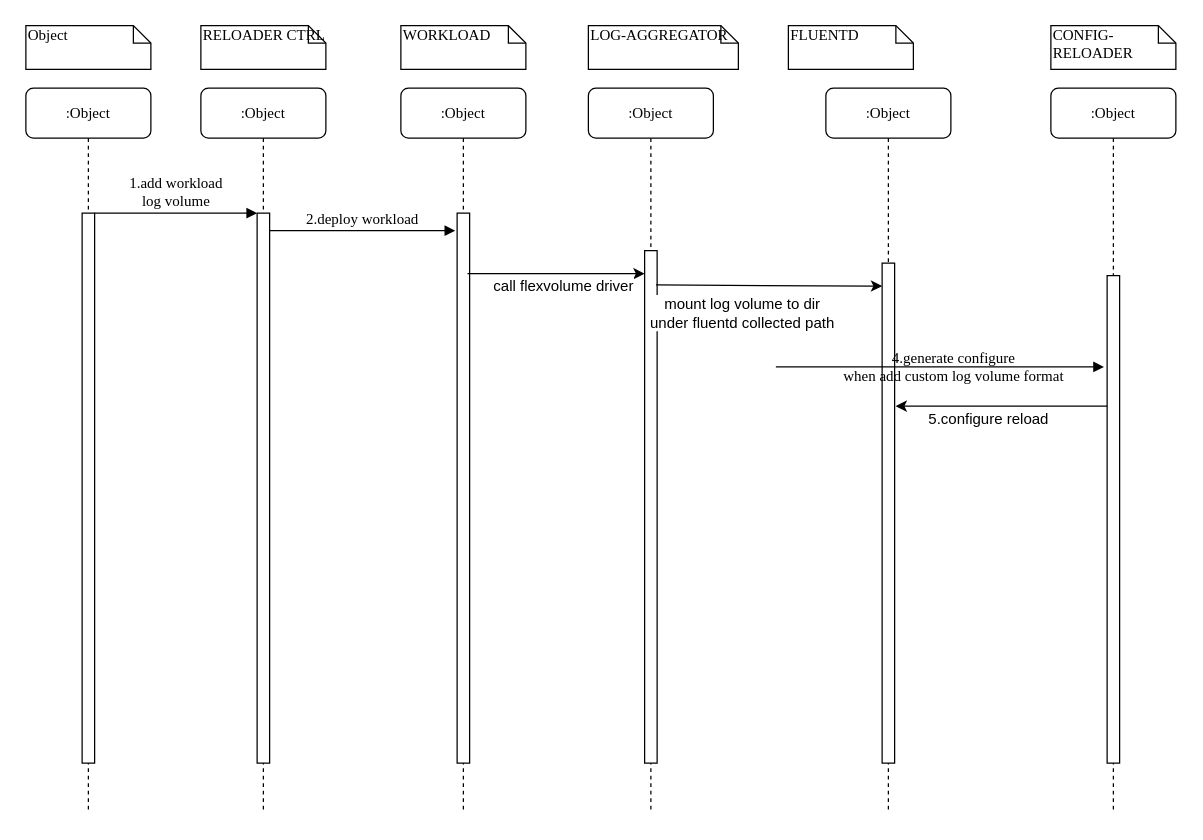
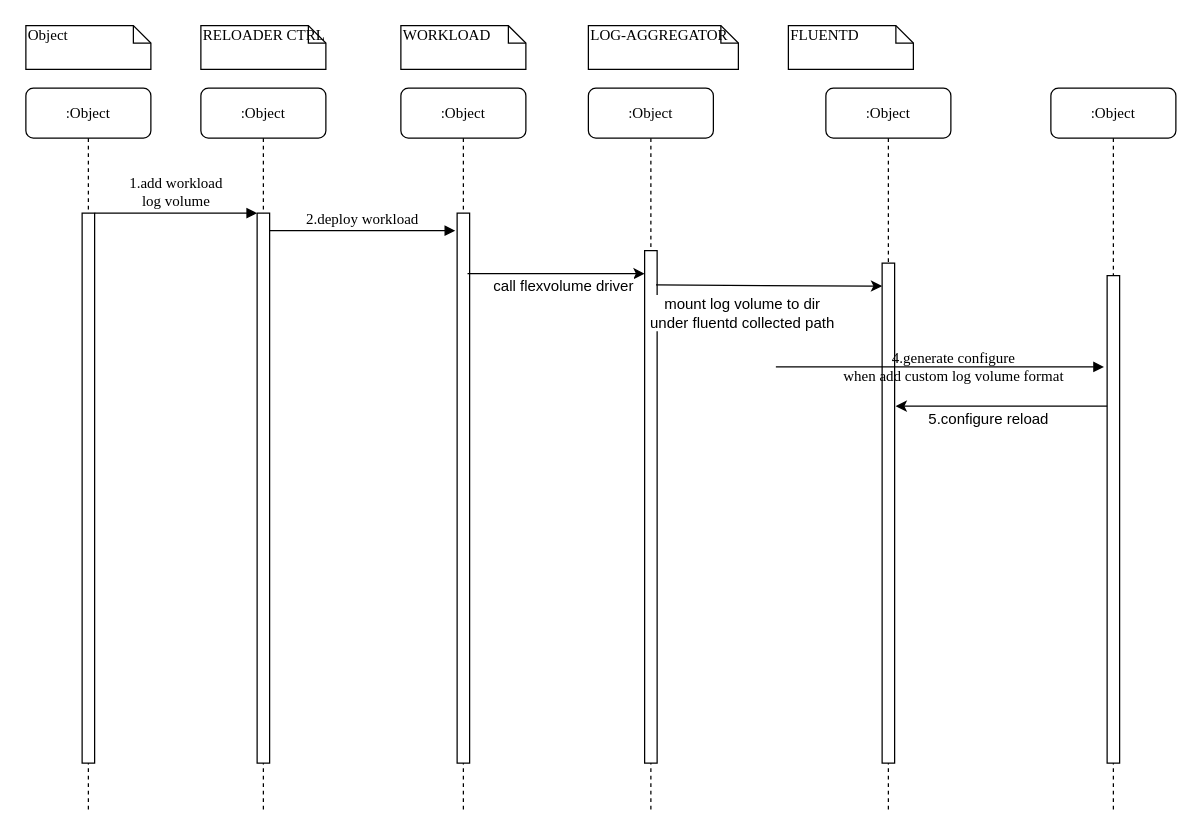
- <mxCell id="15" value="CONFIG-RELOADER" style="shape=note;whiteSpace=wrap;html=1;size=14;verticalAlign=top;align=left;spacingTop=-6;rounded=0;shadow=0;comic=0;labelBackgroundColor=none;strokeWidth=1;fontFamily=Verdana;fontSize=12" vertex="1" parent="1"><mxGeometry x="840" y="20" width="100" height="35" as="geometry" /></mxCell>
